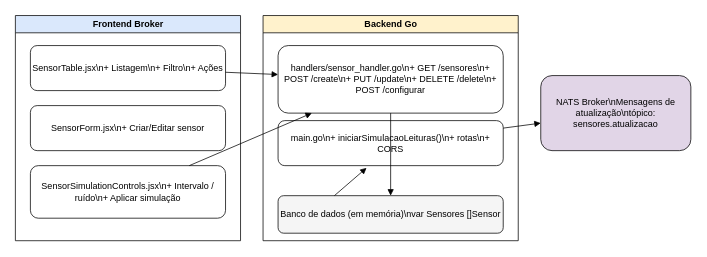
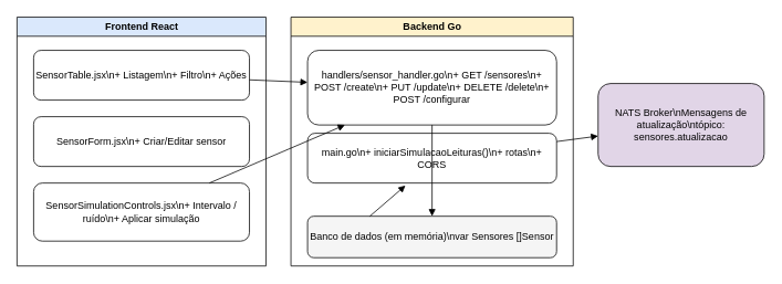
- <mxCell id="2" value="Frontend Broker" style="swimlane;html=1;fillColor=#dae8fc;" vertex="1" parent="1"><mxGeometry x="20" y="20" width="300" height="300" as="geometry" /></mxCell>
+ <mxCell id="2" value="Frontend React" style="swimlane;html=1;fillColor=#dae8fc;" vertex="1" parent="1"><mxGeometry x="20" y="20" width="300" height="300" as="geometry" /></mxCell>
